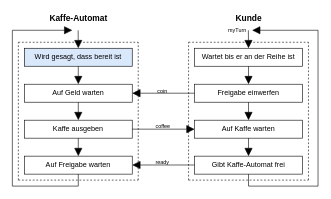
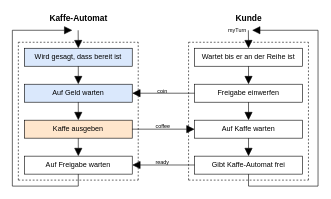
- <mxCell id="8" value="Auf Geld warten" style="rounded=0;whiteSpace=wrap;html=1;" parent="1" vertex="1"><mxGeometry x="40" y="140" width="180" height="30" as="geometry" /></mxCell>
+ <mxCell id="8" value="Auf Geld warten" style="rounded=0;whiteSpace=wrap;html=1;fillColor=#dae8fc;" parent="1" vertex="1"><mxGeometry x="40" y="140" width="180" height="30" as="geometry" /></mxCell>
- <mxCell id="9" value="Kaffe ausgeben" style="rounded=0;whiteSpace=wrap;html=1;" parent="1" vertex="1"><mxGeometry x="40" y="200" width="180" height="30" as="geometry" /></mxCell>
+ <mxCell id="9" value="Kaffe ausgeben" style="rounded=0;whiteSpace=wrap;html=1;fillColor=#ffe6cc;" parent="1" vertex="1"><mxGeometry x="40" y="200" width="180" height="30" as="geometry" /></mxCell>
